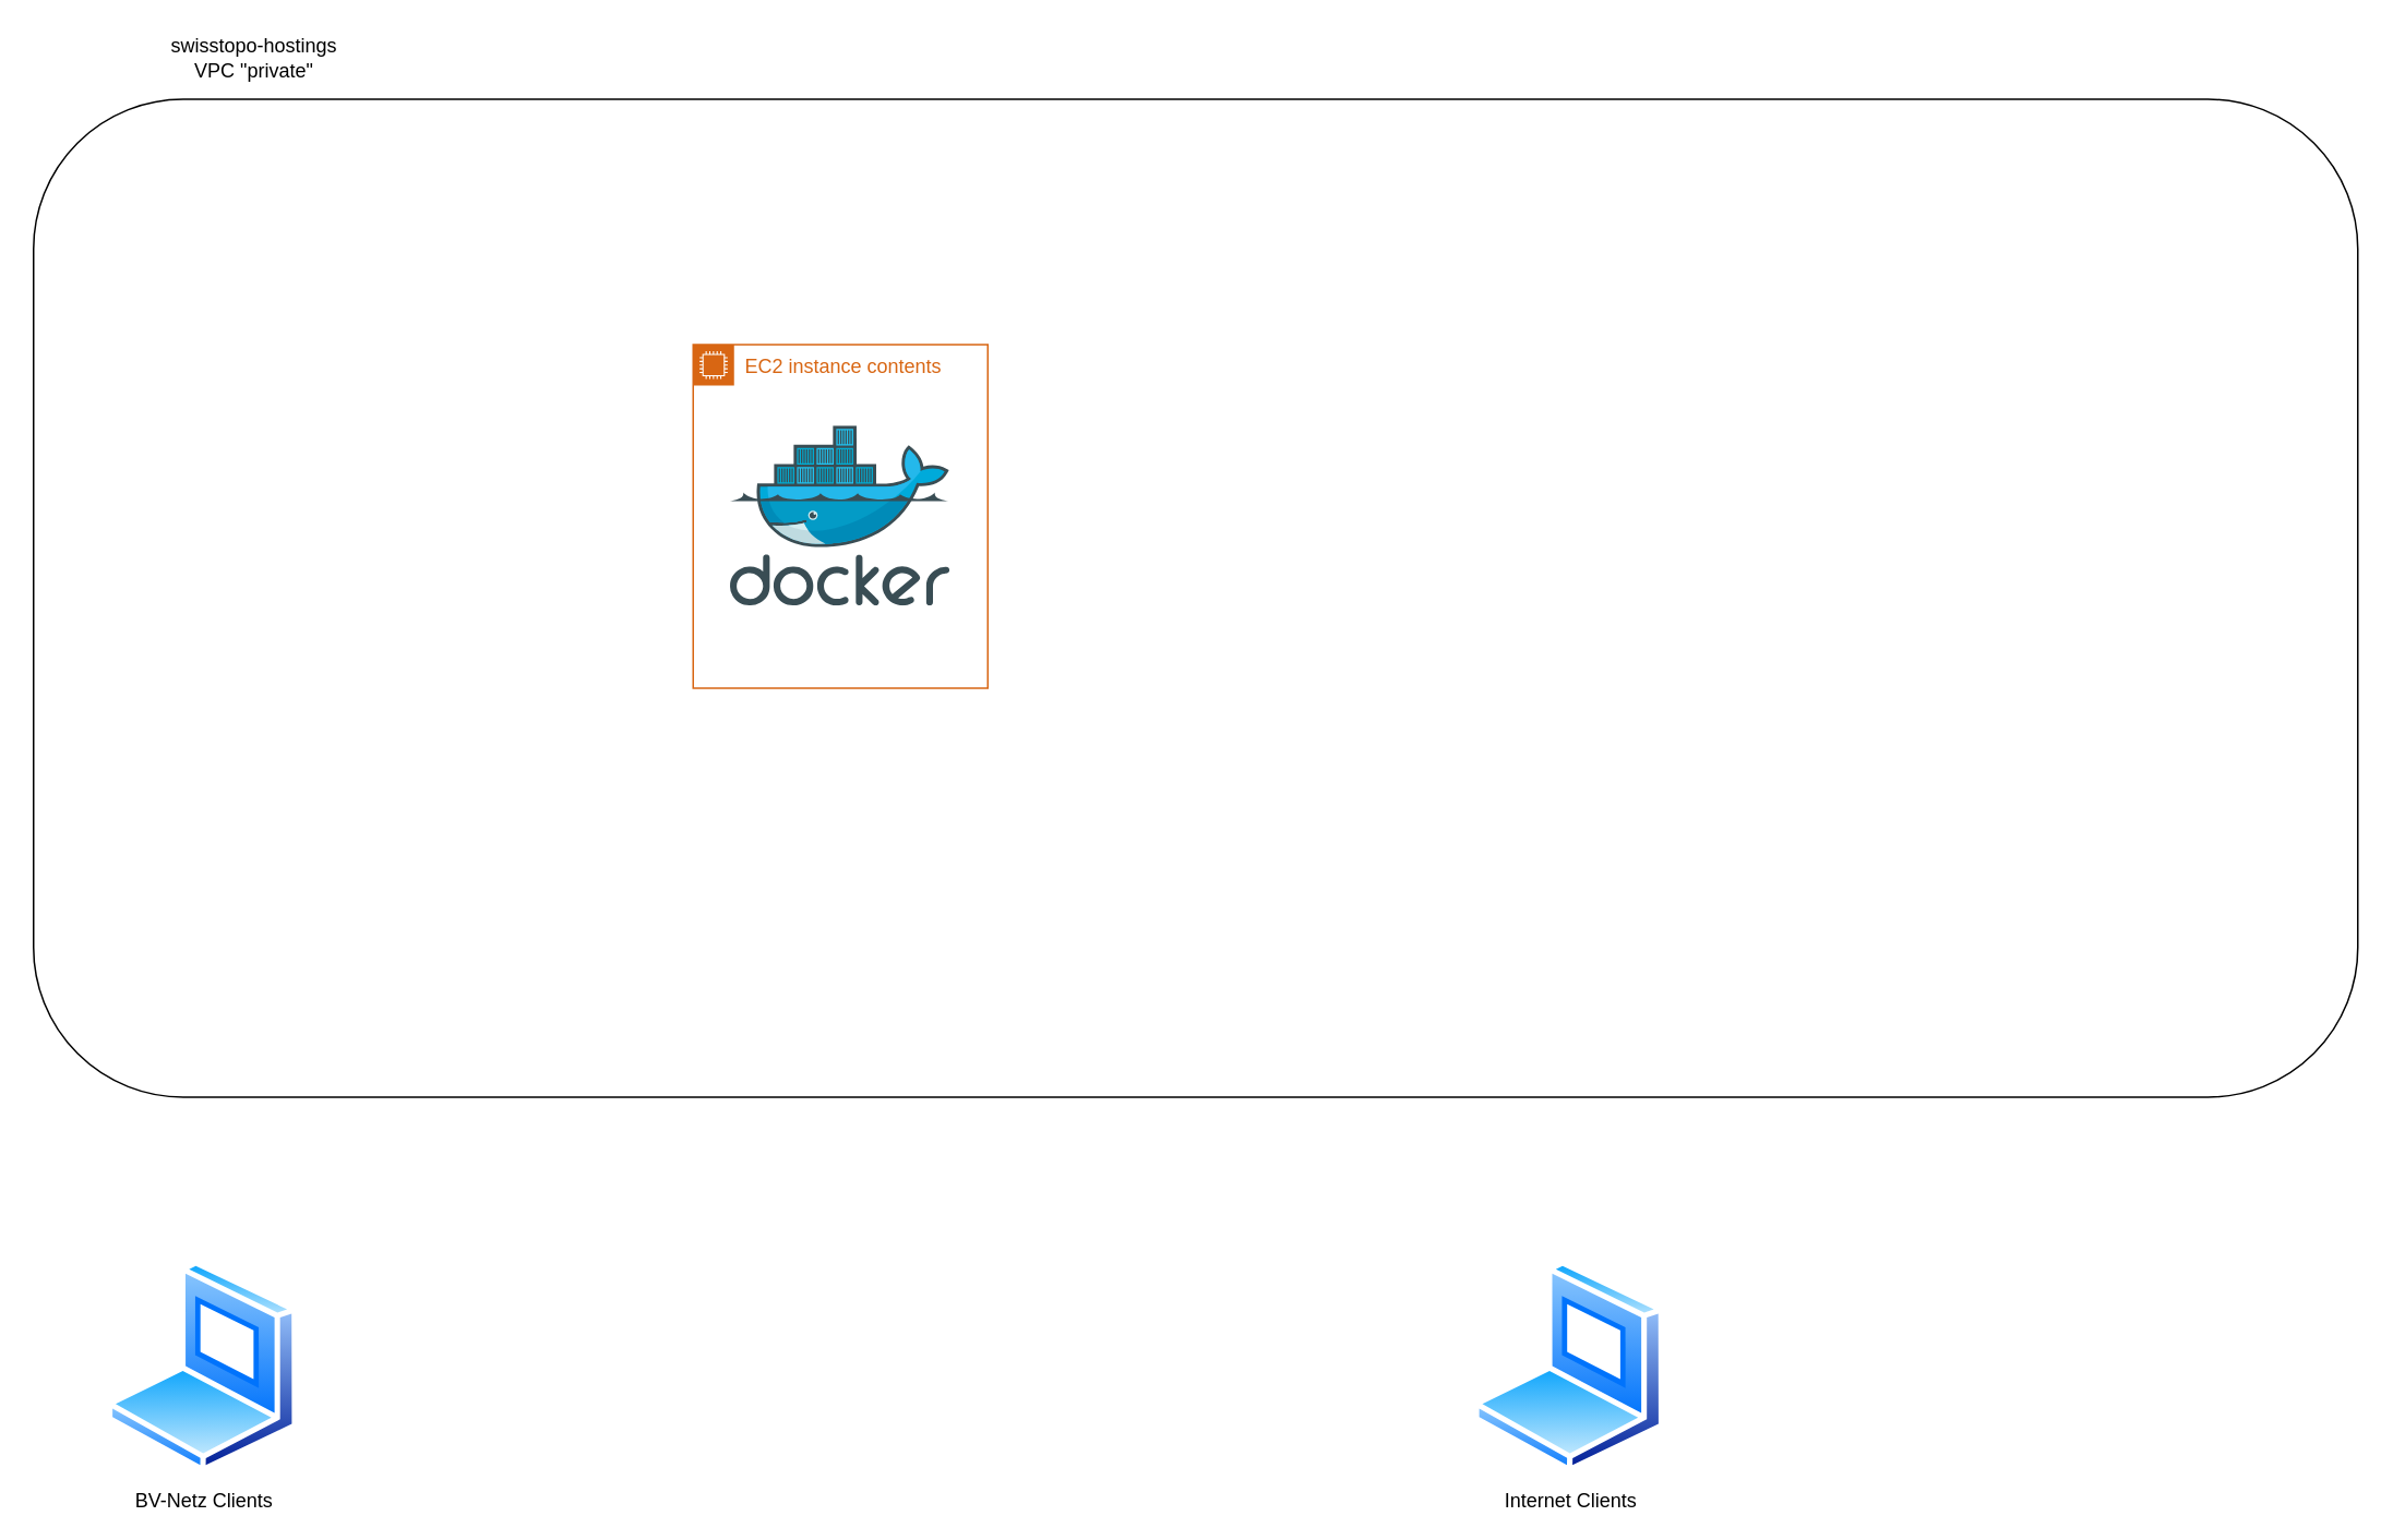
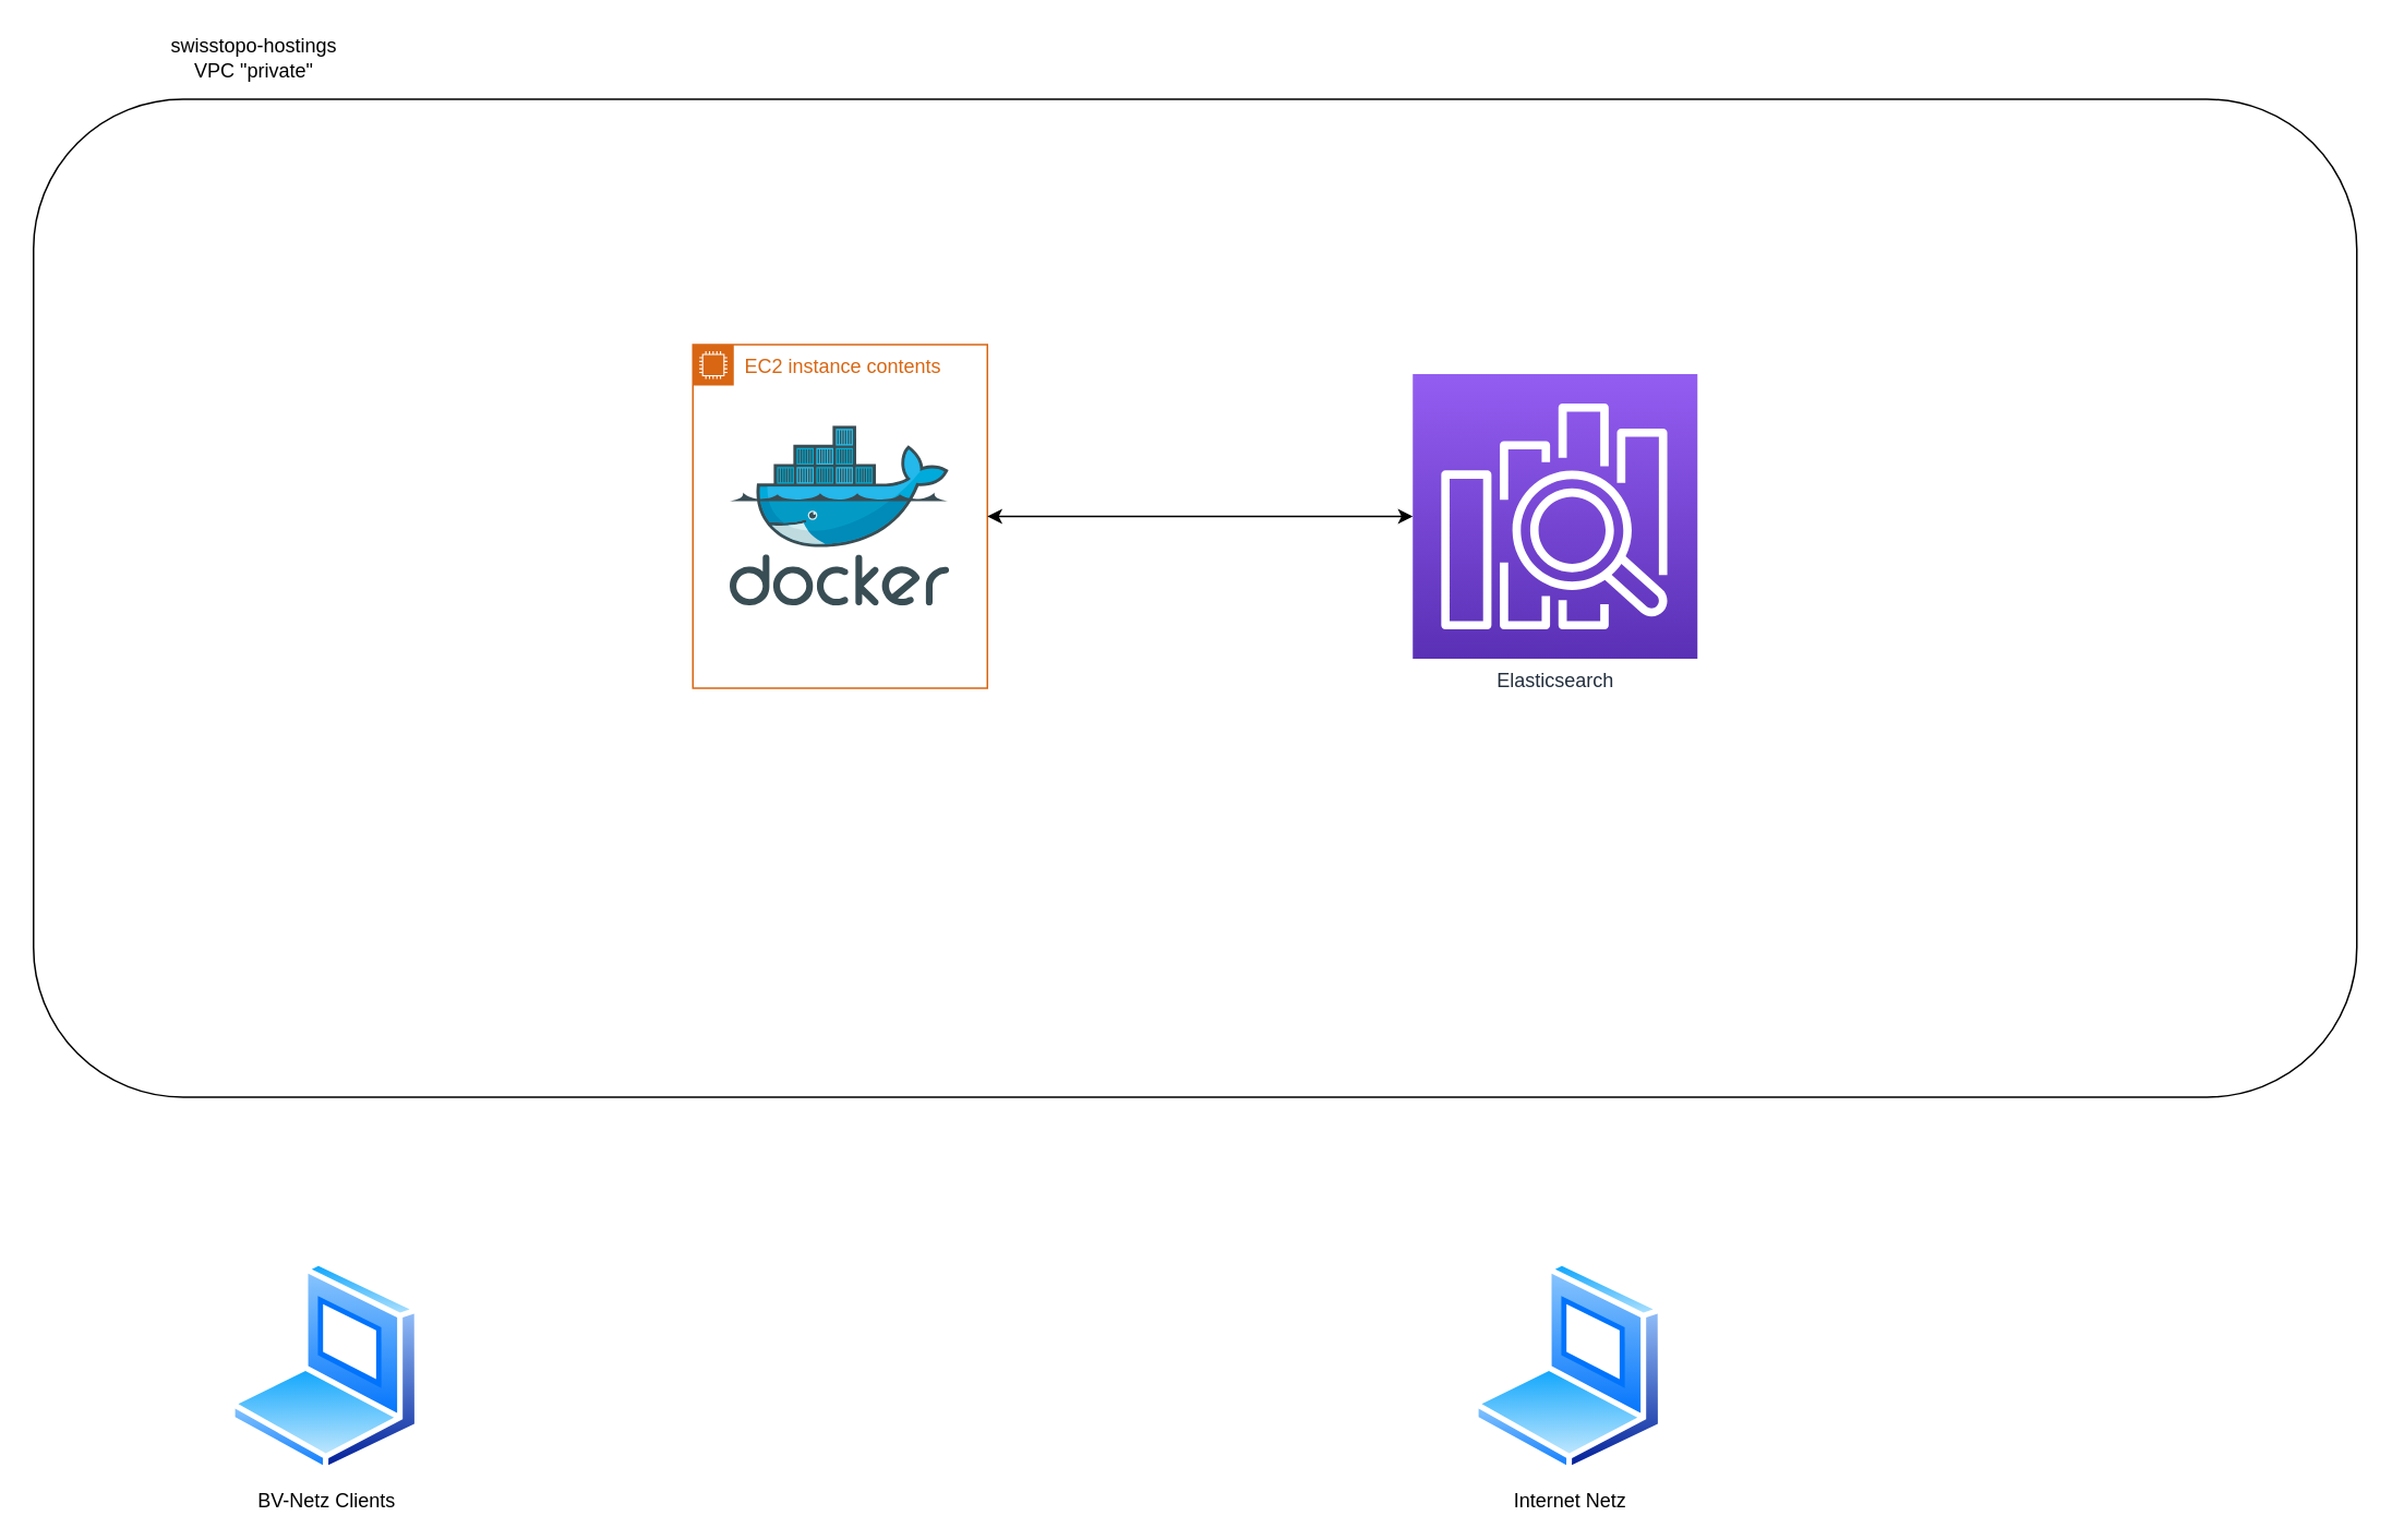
+ <mxCell id="8" style="edgeStyle=orthogonalEdgeStyle;rounded=0;orthogonalLoop=1;jettySize=auto;html=1;startArrow=classic;startFill=1;" edge="1" parent="1" source="5" target="7"><mxGeometry relative="1" as="geometry" /></mxCell>
+ <mxCell id="7" value="&lt;div&gt;Elasticsearch&lt;/div&gt;" style="sketch=0;points=[[0,0,0],[0.25,0,0],[0.5,0,0],[0.75,0,0],[1,0,0],[0,1,0],[0.25,1,0],[0.5,1,0],[0.75,1,0],[1,1,0],[0,0.25,0],[0,0.5,0],[0,0.75,0],[1,0.25,0],[1,0.5,0],[1,0.75,0]];outlineConnect=0;fontColor=#232F3E;gradientColor=#945DF2;gradientDirection=north;fillColor=#5A30B5;strokeColor=#ffffff;dashed=0;verticalLabelPosition=bottom;verticalAlign=top;align=center;html=1;fontSize=12;fontStyle=0;aspect=fixed;shape=mxgraph.aws4.resourceIcon;resIcon=mxgraph.aws4.elasticsearch_service;" vertex="1" parent="1"><mxGeometry x="863" y="228" width="174" height="174" as="geometry" /></mxCell>
- <mxCell id="9" value="&lt;div&gt;BV-Netz Clients&lt;/div&gt;&lt;div&gt;&lt;br&gt;&lt;/div&gt;" style="aspect=fixed;perimeter=ellipsePerimeter;html=1;align=center;shadow=0;dashed=0;spacingTop=3;image;image=img/lib/active_directory/laptop_client.svg;" vertex="1" parent="1"><mxGeometry x="65" y="770" width="117" height="130" as="geometry" /></mxCell>
+ <mxCell id="9" value="&lt;div&gt;BV-Netz Clients&lt;/div&gt;&lt;div&gt;&lt;br&gt;&lt;/div&gt;" style="aspect=fixed;perimeter=ellipsePerimeter;html=1;align=center;shadow=0;dashed=0;spacingTop=3;image;image=img/lib/active_directory/laptop_client.svg;" vertex="1" parent="1"><mxGeometry x="140" y="770" width="117" height="130" as="geometry" /></mxCell>
- <mxCell id="10" value="Internet Clients" style="aspect=fixed;perimeter=ellipsePerimeter;html=1;align=center;shadow=0;dashed=0;spacingTop=3;image;image=img/lib/active_directory/laptop_client.svg;" vertex="1" parent="1"><mxGeometry x="900" y="770" width="117" height="130" as="geometry" /></mxCell>
+ <mxCell id="10" value="Internet Netz" style="aspect=fixed;perimeter=ellipsePerimeter;html=1;align=center;shadow=0;dashed=0;spacingTop=3;image;image=img/lib/active_directory/laptop_client.svg;" vertex="1" parent="1"><mxGeometry x="900" y="770" width="117" height="130" as="geometry" /></mxCell>
